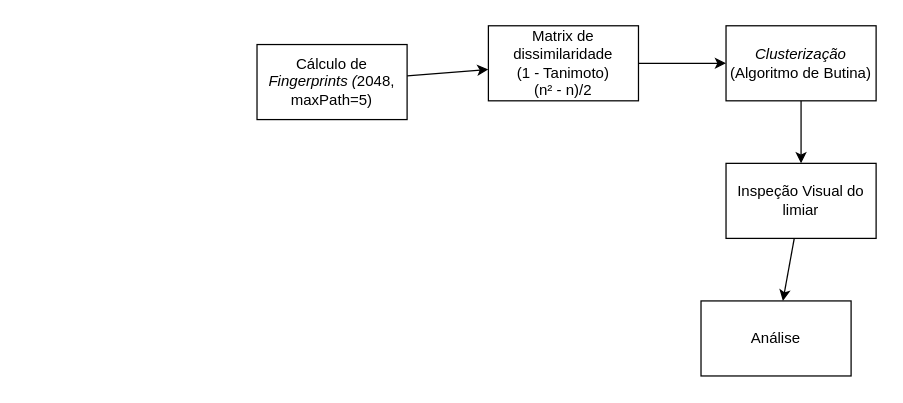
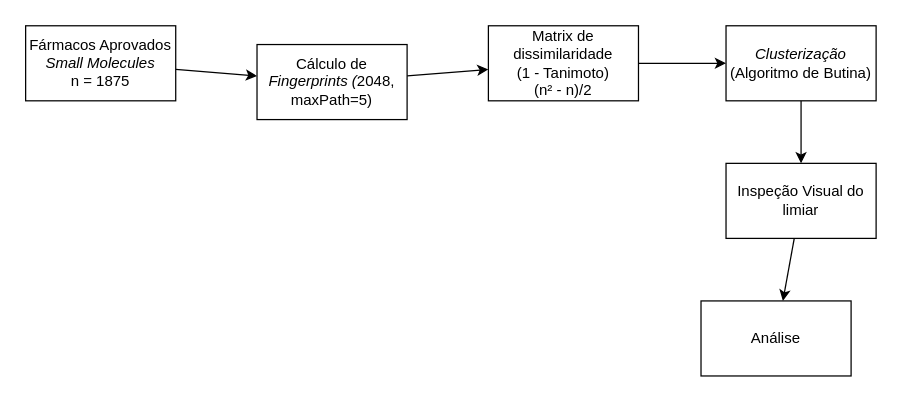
+ <mxCell id="3" value="Fármacos Aprovados&lt;br&gt;&lt;i&gt;Small Molecules&lt;/i&gt;&lt;br&gt;n = 1875" style="rounded=0;whiteSpace=wrap;html=1;" parent="1" vertex="1"><mxGeometry x="20" y="20" width="120" height="60" as="geometry" /></mxCell>
+ <mxCell id="2" value="" style="edgeStyle=none;html=1;" parent="1" source="3" target="5" edge="1"><mxGeometry relative="1" as="geometry" /></mxCell>
